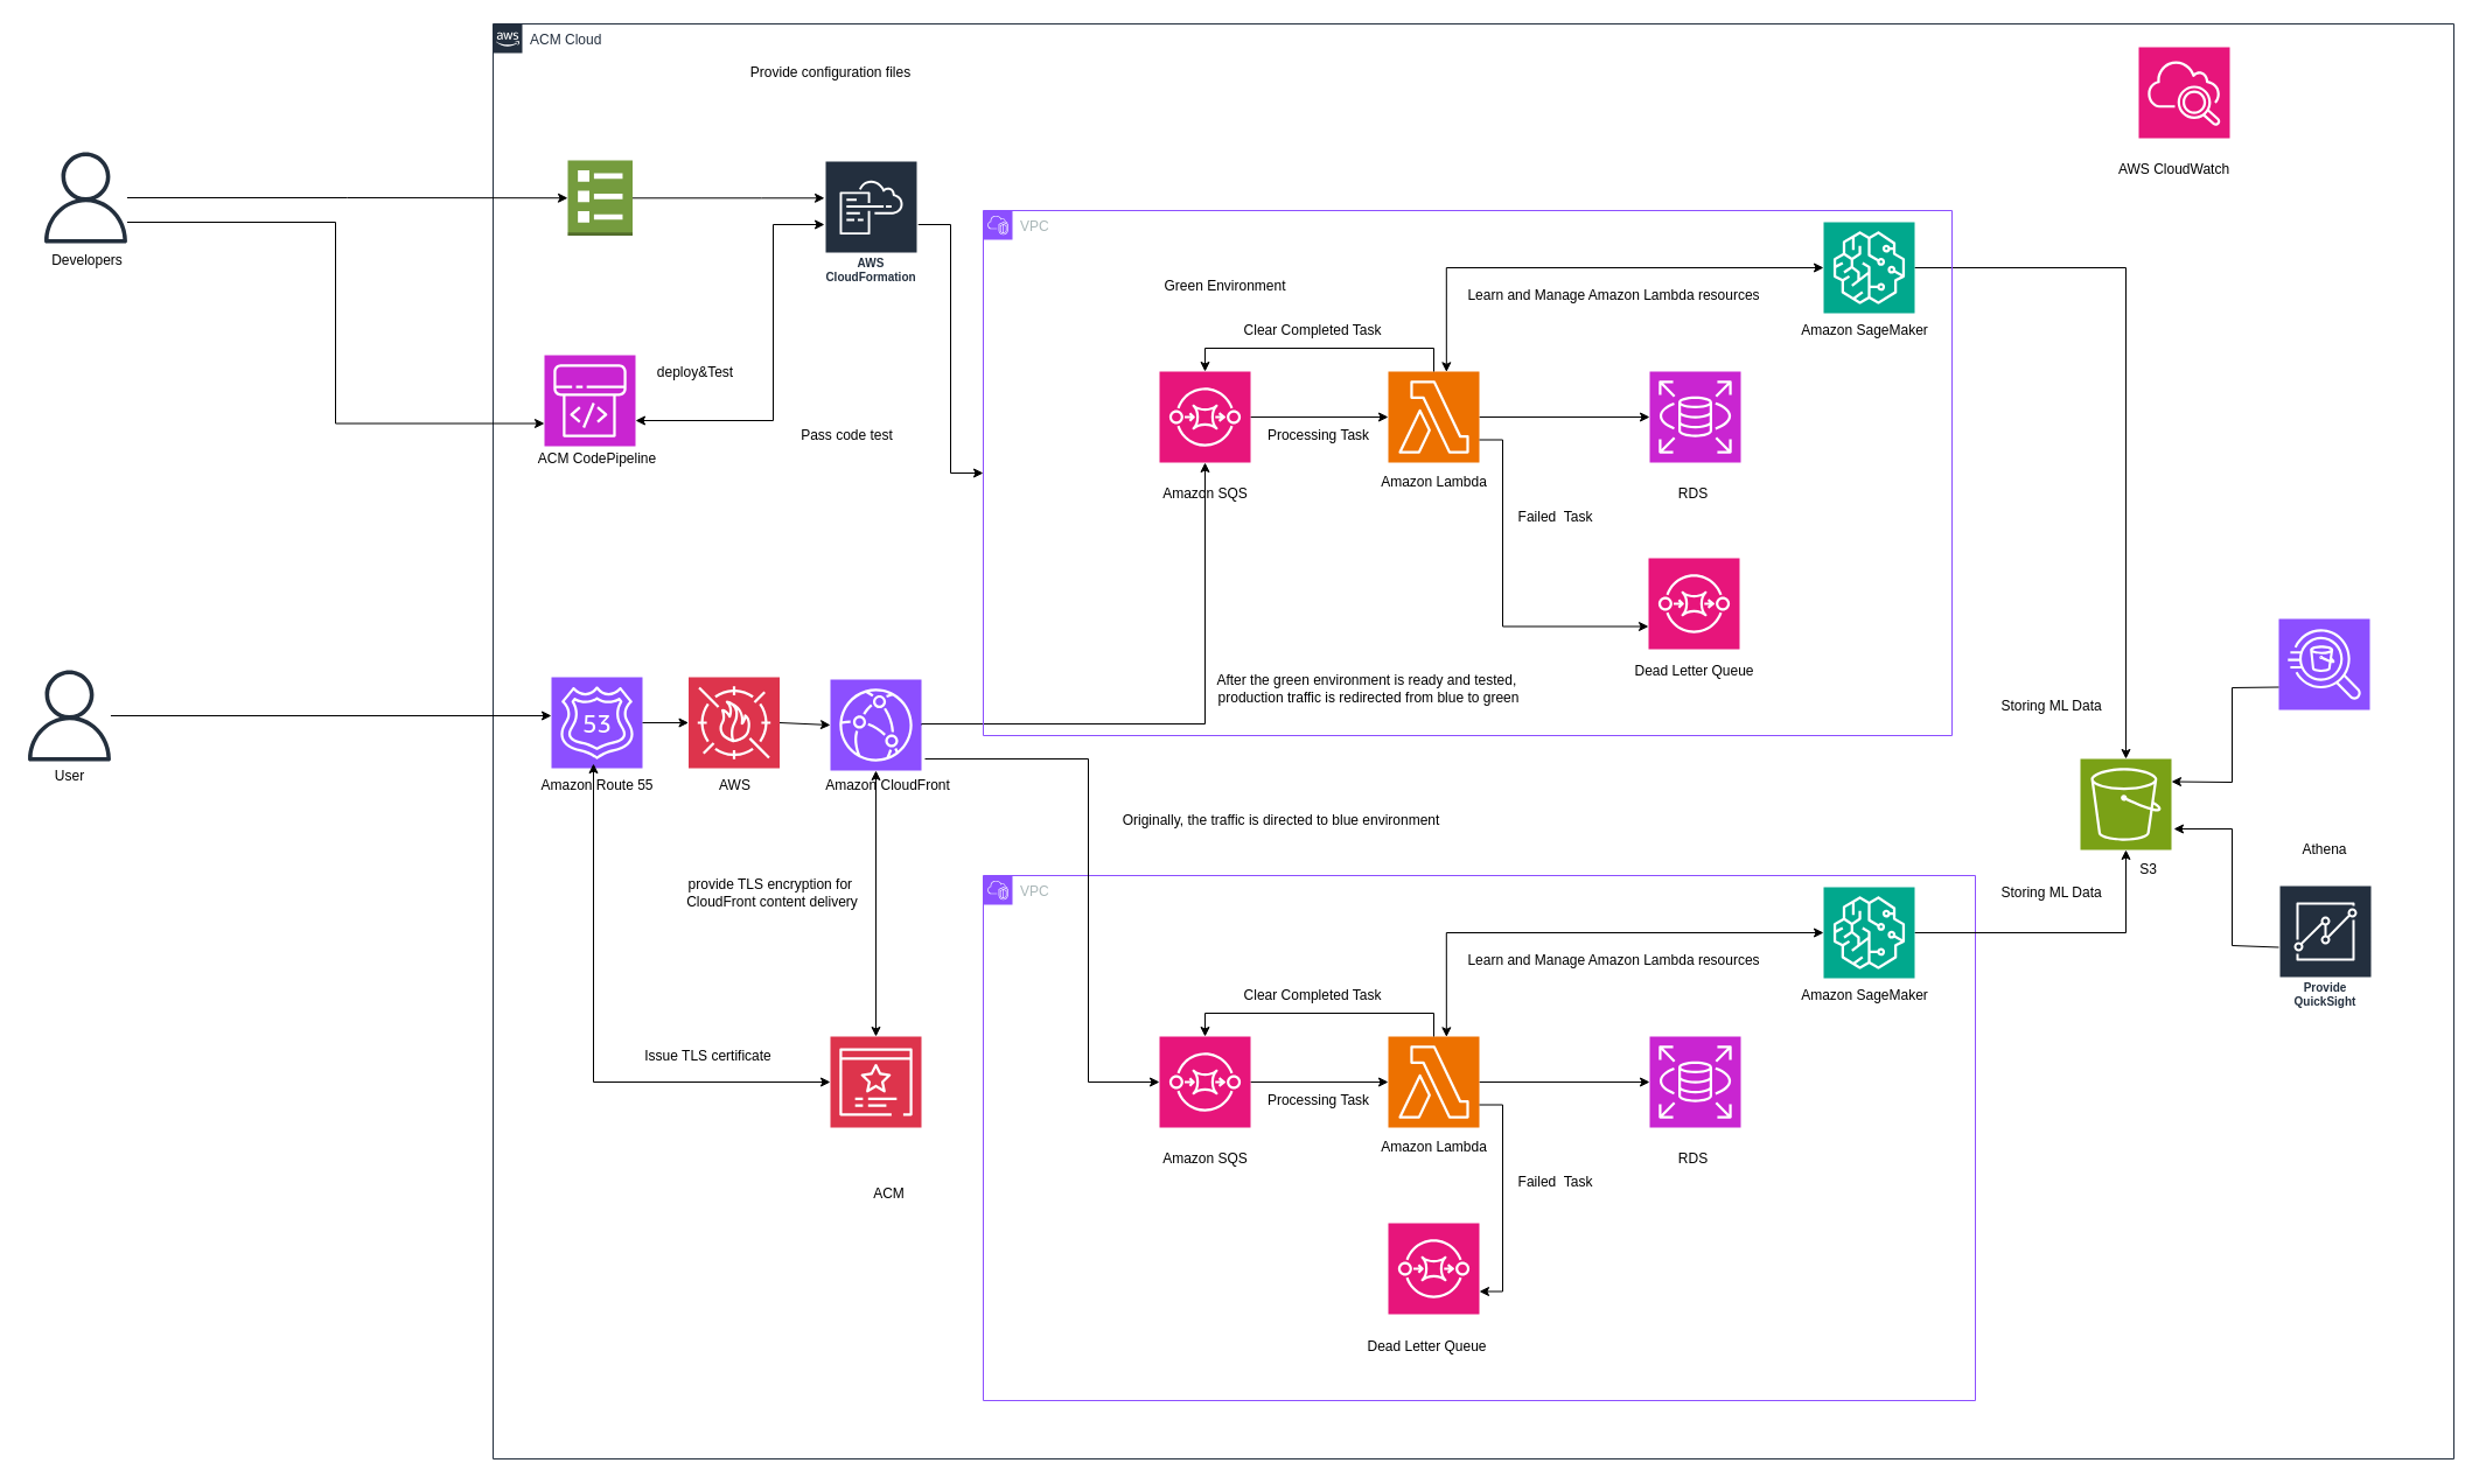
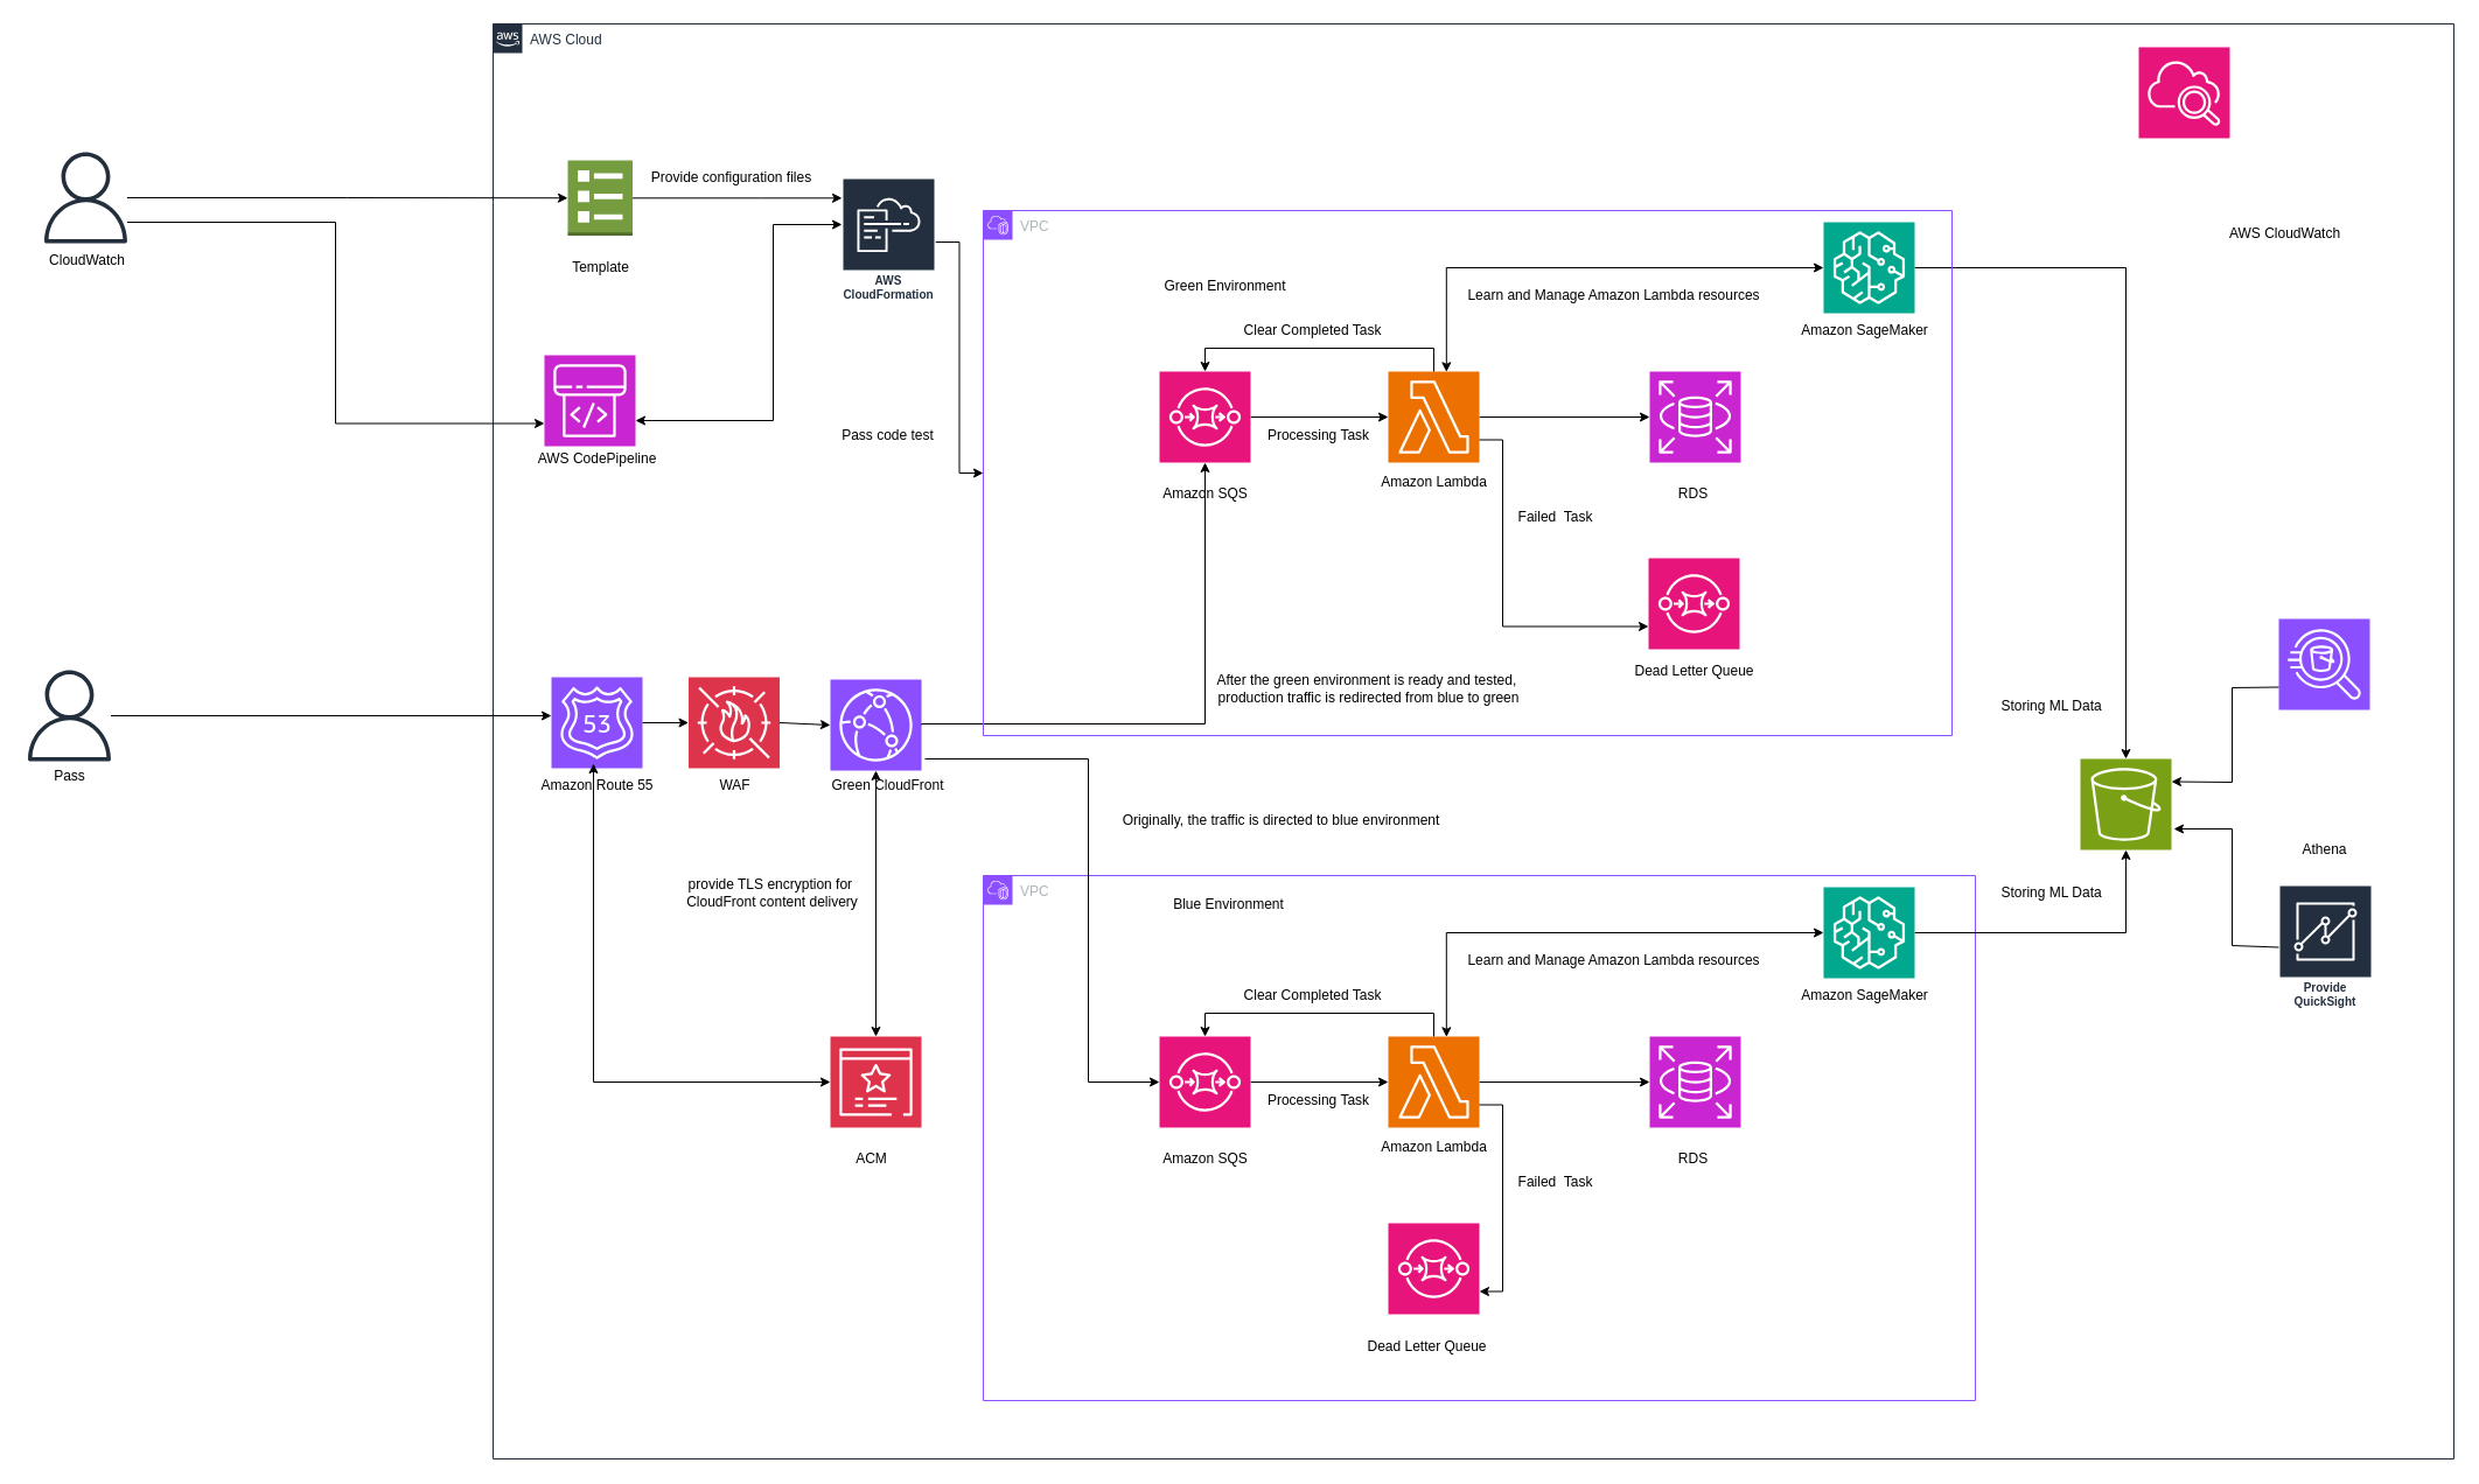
- <mxCell id="4" value="ACM Cloud" style="points=[[0,0],[0.25,0],[0.5,0],[0.75,0],[1,0],[1,0.25],[1,0.5],[1,0.75],[1,1],[0.75,1],[0.5,1],[0.25,1],[0,1],[0,0.75],[0,0.5],[0,0.25]];outlineConnect=0;gradientColor=none;html=1;whiteSpace=wrap;fontSize=12;fontStyle=0;container=1;pointerEvents=0;collapsible=0;recursiveResize=0;shape=mxgraph.aws4.group;grIcon=mxgraph.aws4.group_aws_cloud_alt;strokeColor=#232F3E;fillColor=none;verticalAlign=top;align=left;spacingLeft=30;fontColor=#232F3E;dashed=0;" vertex="1" parent="1"><mxGeometry x="422" y="20" width="1680" height="1230" as="geometry" /></mxCell>
+ <mxCell id="4" value="AWS Cloud" style="points=[[0,0],[0.25,0],[0.5,0],[0.75,0],[1,0],[1,0.25],[1,0.5],[1,0.75],[1,1],[0.75,1],[0.5,1],[0.25,1],[0,1],[0,0.75],[0,0.5],[0,0.25]];outlineConnect=0;gradientColor=none;html=1;whiteSpace=wrap;fontSize=12;fontStyle=0;container=1;pointerEvents=0;collapsible=0;recursiveResize=0;shape=mxgraph.aws4.group;grIcon=mxgraph.aws4.group_aws_cloud_alt;strokeColor=#232F3E;fillColor=none;verticalAlign=top;align=left;spacingLeft=30;fontColor=#232F3E;dashed=0;" vertex="1" parent="1"><mxGeometry x="422" y="20" width="1680" height="1230" as="geometry" /></mxCell>
- <mxCell id="83" value="Provide configuration files" style="text;html=1;align=center;verticalAlign=middle;resizable=0;points=[];autosize=1;strokeColor=none;fillColor=none;" vertex="1" parent="4"><mxGeometry x="209" y="27" width="160" height="30" as="geometry" /></mxCell>
+ <mxCell id="83" value="Provide configuration files" style="text;html=1;align=center;verticalAlign=middle;resizable=0;points=[];autosize=1;strokeColor=none;fillColor=none;" vertex="1" parent="4"><mxGeometry x="124" y="117" width="160" height="30" as="geometry" /></mxCell>
- <mxCell id="6" value="AWS CloudWatch" style="text;html=1;align=center;verticalAlign=middle;resizable=0;points=[];autosize=1;strokeColor=none;fillColor=none;" vertex="1" parent="4"><mxGeometry x="1380" y="110" width="120" height="30" as="geometry" /></mxCell>
+ <mxCell id="6" value="AWS CloudWatch" style="text;html=1;align=center;verticalAlign=middle;resizable=0;points=[];autosize=1;strokeColor=none;fillColor=none;" vertex="1" parent="4"><mxGeometry x="1475" y="165" width="120" height="30" as="geometry" /></mxCell>
- <mxCell id="81" value="AWS CloudFormation" style="sketch=0;outlineConnect=0;fontColor=#232F3E;gradientColor=none;strokeColor=#ffffff;fillColor=#232F3E;dashed=0;verticalLabelPosition=middle;verticalAlign=bottom;align=center;html=1;whiteSpace=wrap;fontSize=10;fontStyle=1;spacing=3;shape=mxgraph.aws4.productIcon;prIcon=mxgraph.aws4.cloudformation;" vertex="1" parent="4"><mxGeometry x="284" y="117" width="80" height="110" as="geometry" /></mxCell>
+ <mxCell id="81" value="AWS CloudFormation" style="sketch=0;outlineConnect=0;fontColor=#232F3E;gradientColor=none;strokeColor=#ffffff;fillColor=#232F3E;dashed=0;verticalLabelPosition=middle;verticalAlign=bottom;align=center;html=1;whiteSpace=wrap;fontSize=10;fontStyle=1;spacing=3;shape=mxgraph.aws4.productIcon;prIcon=mxgraph.aws4.cloudformation;" vertex="1" parent="4"><mxGeometry x="299" y="132" width="80" height="110" as="geometry" /></mxCell>
- <mxCell id="3" value="Developers" style="text;html=1;align=center;verticalAlign=middle;resizable=0;points=[];autosize=1;strokeColor=none;fillColor=none;" vertex="1" parent="1"><mxGeometry x="34" y="208" width="80" height="30" as="geometry" /></mxCell>
+ <mxCell id="3" value="CloudWatch" style="text;html=1;align=center;verticalAlign=middle;resizable=0;points=[];autosize=1;strokeColor=none;fillColor=none;" vertex="1" parent="1"><mxGeometry x="34" y="208" width="80" height="30" as="geometry" /></mxCell>
+ <mxCell id="79" value="Template" style="text;html=1;align=center;verticalAlign=middle;resizable=0;points=[];autosize=1;strokeColor=none;fillColor=none;" vertex="1" parent="4"><mxGeometry x="56.75" y="194" width="70" height="30" as="geometry" /></mxCell>
- <mxCell id="72" value="deploy&amp;amp;Test" style="text;html=1;align=center;verticalAlign=middle;resizable=0;points=[];autosize=1;strokeColor=none;fillColor=none;" vertex="1" parent="4"><mxGeometry x="128" y="284" width="90" height="30" as="geometry" /></mxCell>
- <mxCell id="82" value="Pass code test" style="text;html=1;align=center;verticalAlign=middle;resizable=0;points=[];autosize=1;strokeColor=none;fillColor=none;" vertex="1" parent="4"><mxGeometry x="253" y="338" width="100" height="30" as="geometry" /></mxCell>
+ <mxCell id="82" value="Pass code test" style="text;html=1;align=center;verticalAlign=middle;resizable=0;points=[];autosize=1;strokeColor=none;fillColor=none;" vertex="1" parent="4"><mxGeometry x="288" y="338" width="100" height="30" as="geometry" /></mxCell>
- <mxCell id="60" value="ACM CodePipeline" style="text;html=1;align=center;verticalAlign=middle;resizable=0;points=[];autosize=1;strokeColor=none;fillColor=none;" vertex="1" parent="4"><mxGeometry x="24" y="358" width="130" height="30" as="geometry" /></mxCell>
+ <mxCell id="60" value="AWS CodePipeline" style="text;html=1;align=center;verticalAlign=middle;resizable=0;points=[];autosize=1;strokeColor=none;fillColor=none;" vertex="1" parent="4"><mxGeometry x="24" y="358" width="130" height="30" as="geometry" /></mxCell>
- <mxCell id="90" value="User" style="text;html=1;align=center;verticalAlign=middle;resizable=0;points=[];autosize=1;strokeColor=none;fillColor=none;" vertex="1" parent="1"><mxGeometry x="34" y="650" width="50" height="30" as="geometry" /></mxCell>
+ <mxCell id="90" value="Pass" style="text;html=1;align=center;verticalAlign=middle;resizable=0;points=[];autosize=1;strokeColor=none;fillColor=none;" vertex="1" parent="1"><mxGeometry x="34" y="650" width="50" height="30" as="geometry" /></mxCell>
- <mxCell id="48" value="AWS" style="text;html=1;align=center;verticalAlign=middle;resizable=0;points=[];autosize=1;strokeColor=none;fillColor=none;" vertex="1" parent="4"><mxGeometry x="181.5" y="638" width="50" height="30" as="geometry" /></mxCell>
+ <mxCell id="48" value="WAF" style="text;html=1;align=center;verticalAlign=middle;resizable=0;points=[];autosize=1;strokeColor=none;fillColor=none;" vertex="1" parent="4"><mxGeometry x="181.5" y="638" width="50" height="30" as="geometry" /></mxCell>
- <mxCell id="47" value="Amazon CloudFront" style="text;html=1;align=center;verticalAlign=middle;resizable=0;points=[];autosize=1;strokeColor=none;fillColor=none;" vertex="1" parent="4"><mxGeometry x="273" y="638" width="130" height="30" as="geometry" /></mxCell>
+ <mxCell id="47" value="Green CloudFront" style="text;html=1;align=center;verticalAlign=middle;resizable=0;points=[];autosize=1;strokeColor=none;fillColor=none;" vertex="1" parent="4"><mxGeometry x="273" y="638" width="130" height="30" as="geometry" /></mxCell>
- <mxCell id="87" value="S3" style="text;html=1;align=center;verticalAlign=middle;resizable=0;points=[];autosize=1;strokeColor=none;fillColor=none;" vertex="1" parent="4"><mxGeometry x="1398" y="710" width="40" height="30" as="geometry" /></mxCell>
+ <mxCell id="26" value="Blue Environment" style="text;html=1;align=center;verticalAlign=middle;resizable=0;points=[];autosize=1;strokeColor=none;fillColor=none;" vertex="1" parent="25"><mxGeometry x="150" y="10" width="120" height="30" as="geometry" /></mxCell>
- <mxCell id="71" value="Issue TLS certificate" style="text;html=1;align=center;verticalAlign=middle;resizable=0;points=[];autosize=1;strokeColor=none;fillColor=none;" vertex="1" parent="4"><mxGeometry x="119" y="870" width="130" height="30" as="geometry" /></mxCell>
- <mxCell id="70" value="ACM" style="text;html=1;align=center;verticalAlign=middle;resizable=0;points=[];autosize=1;strokeColor=none;fillColor=none;" vertex="1" parent="4"><mxGeometry x="314" y="988" width="50" height="30" as="geometry" /></mxCell>
+ <mxCell id="70" value="ACM" style="text;html=1;align=center;verticalAlign=middle;resizable=0;points=[];autosize=1;strokeColor=none;fillColor=none;" vertex="1" parent="4"><mxGeometry x="299" y="958" width="50" height="30" as="geometry" /></mxCell>
